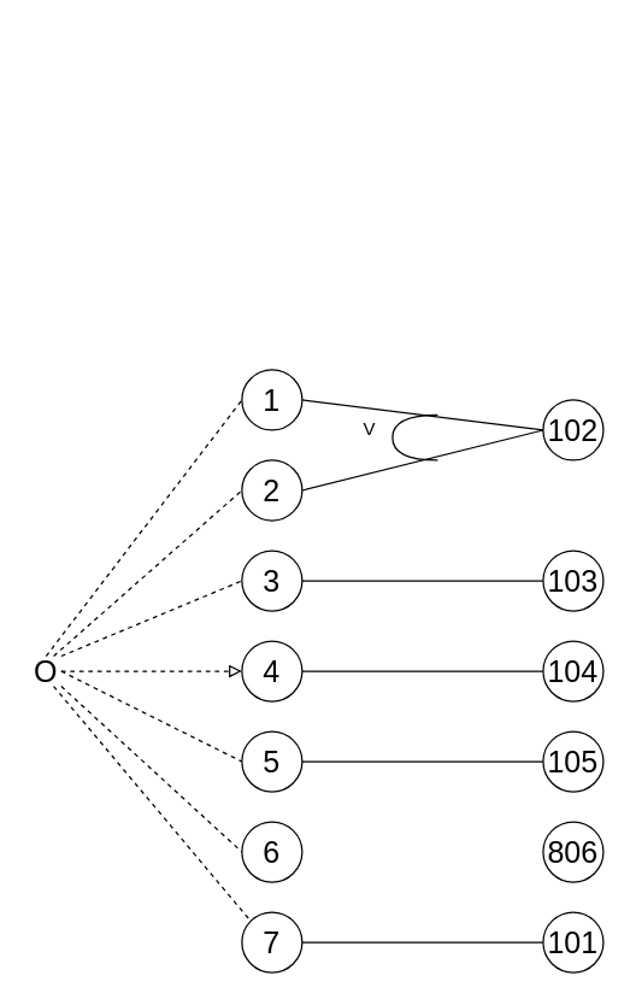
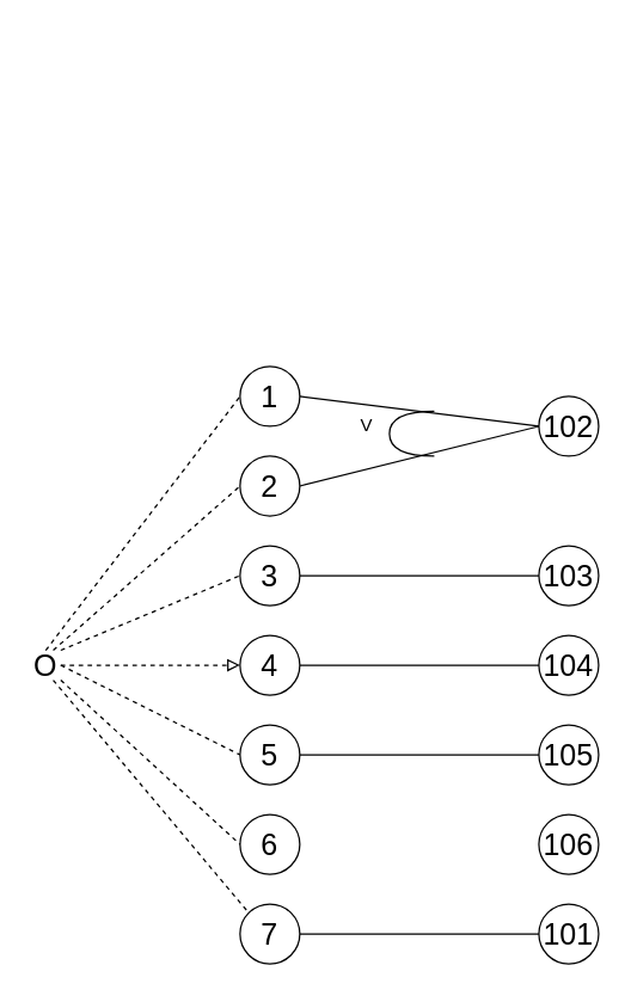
- <mxCell id="29" value="806" style="ellipse;whiteSpace=wrap;html=1;aspect=fixed;fontSize=20;" vertex="1" parent="1"><mxGeometry x="360" y="545" width="40" height="40" as="geometry" /></mxCell>
+ <mxCell id="29" value="106" style="ellipse;whiteSpace=wrap;html=1;aspect=fixed;fontSize=20;" vertex="1" parent="1"><mxGeometry x="360" y="545" width="40" height="40" as="geometry" /></mxCell>
